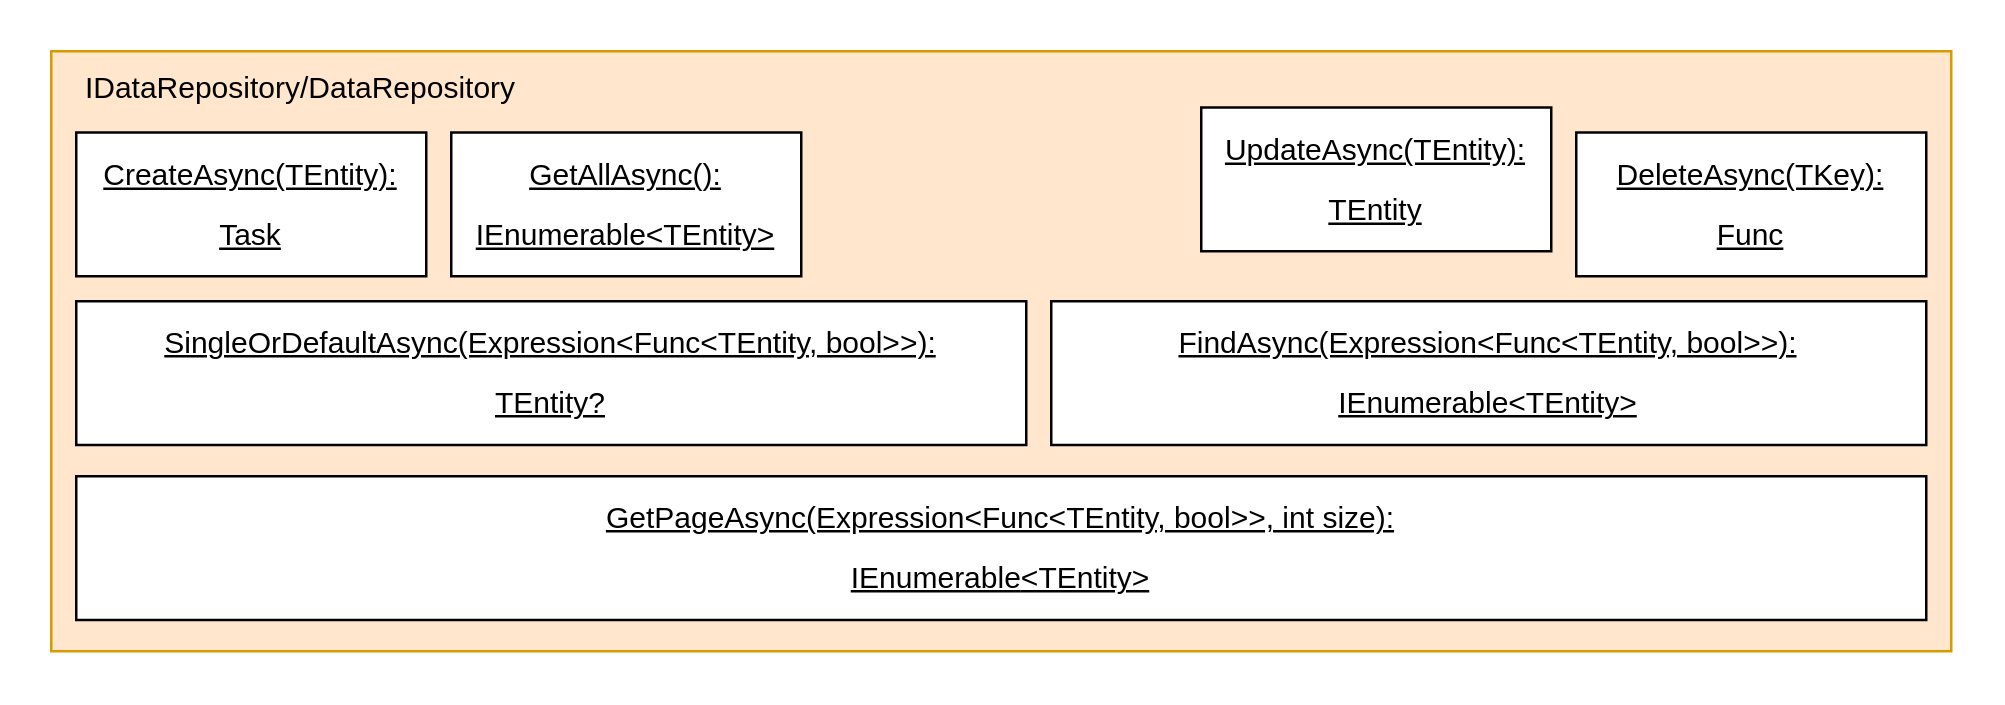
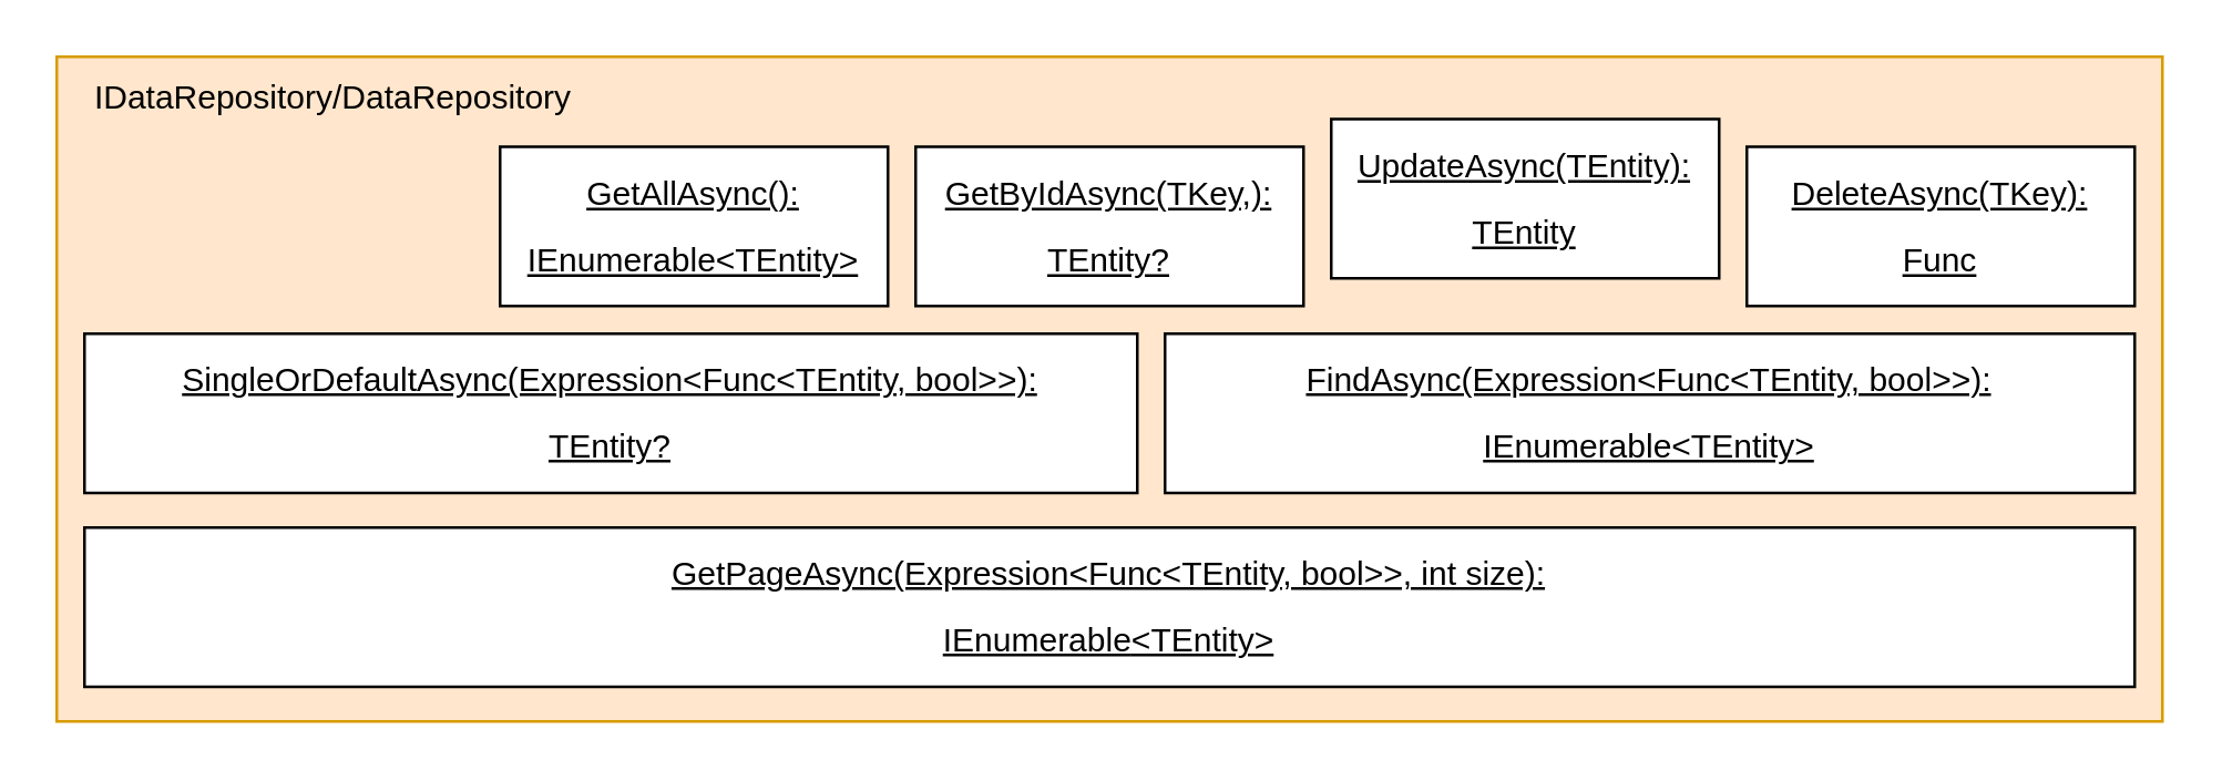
- <mxCell id="4" value="&lt;p style=&quot;margin:0px;margin-top:10px;text-align:center;text-decoration:underline;&quot;&gt;CreateAsync(TEntity):&lt;/p&gt;&lt;p style=&quot;margin:0px;margin-top:10px;text-align:center;text-decoration:underline;&quot;&gt;Task&lt;/p&gt;" style="shape=rect;html=1;overflow=fill;whiteSpace=wrap;" vertex="1" parent="1"><mxGeometry x="30" y="52.5" width="140" height="57.5" as="geometry" /></mxCell>
+ <mxCell id="6" value="&lt;p style=&quot;margin:0px;margin-top:10px;text-align:center;text-decoration:underline;&quot;&gt;GetByIdAsync(TKey,):&lt;/p&gt;&lt;p style=&quot;margin:0px;margin-top:10px;text-align:center;text-decoration:underline;&quot;&gt;TEntity?&lt;/p&gt;" style="shape=rect;html=1;overflow=fill;whiteSpace=wrap;" vertex="1" parent="1"><mxGeometry x="330" y="52.5" width="140" height="57.5" as="geometry" /></mxCell>
